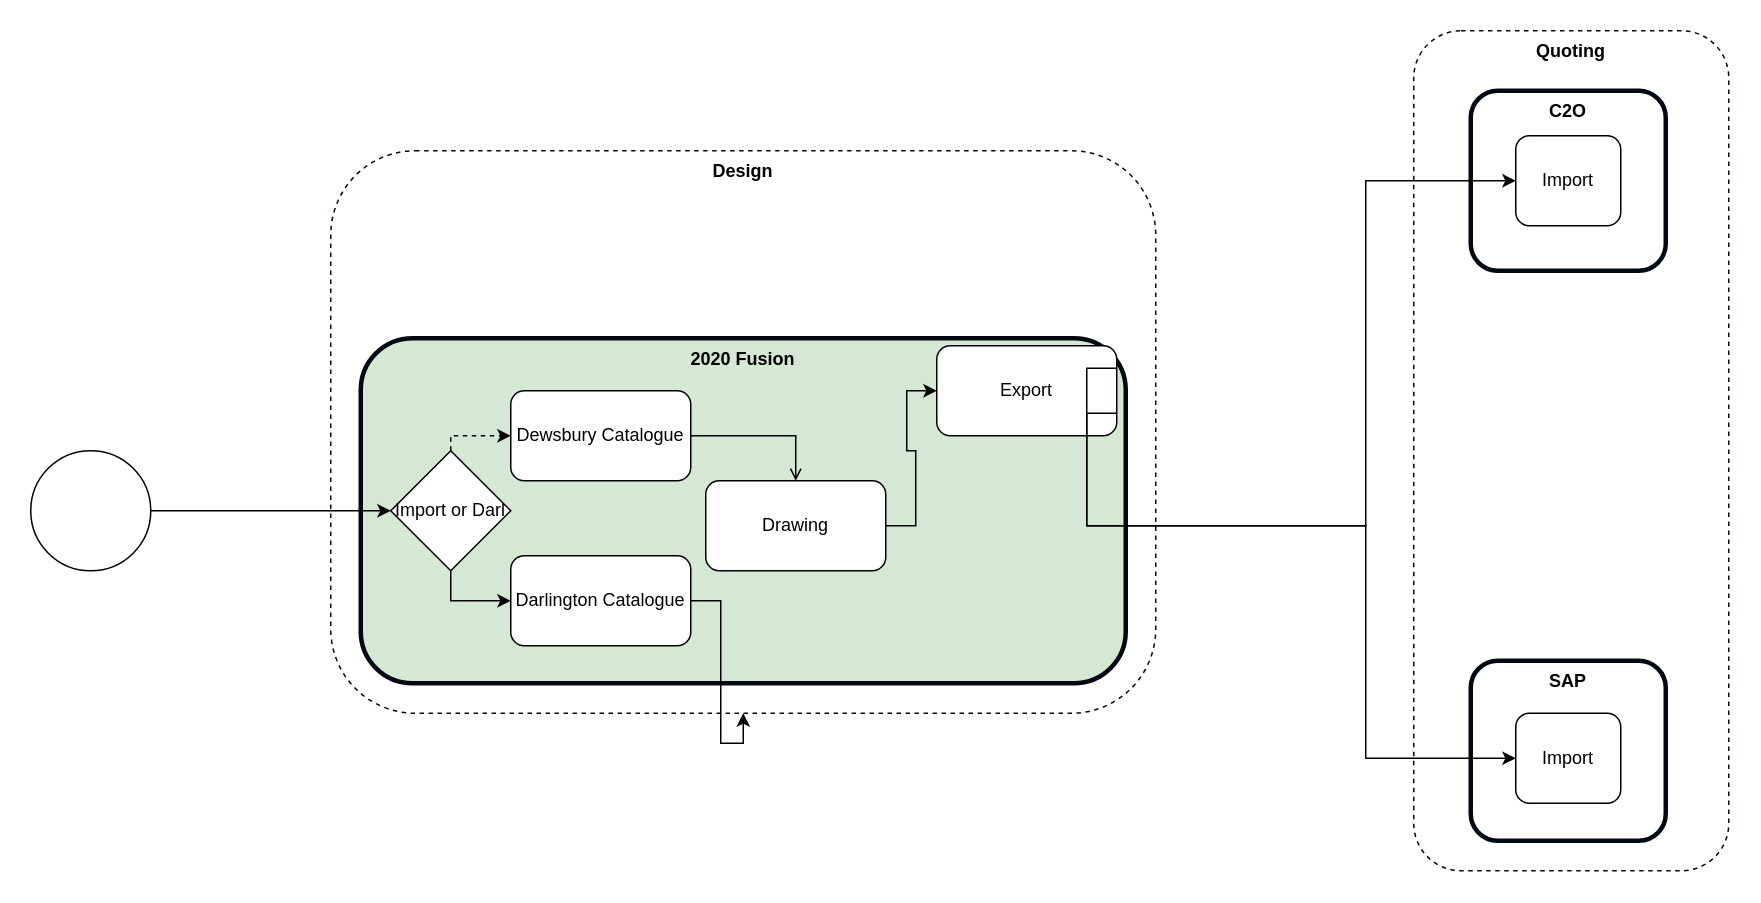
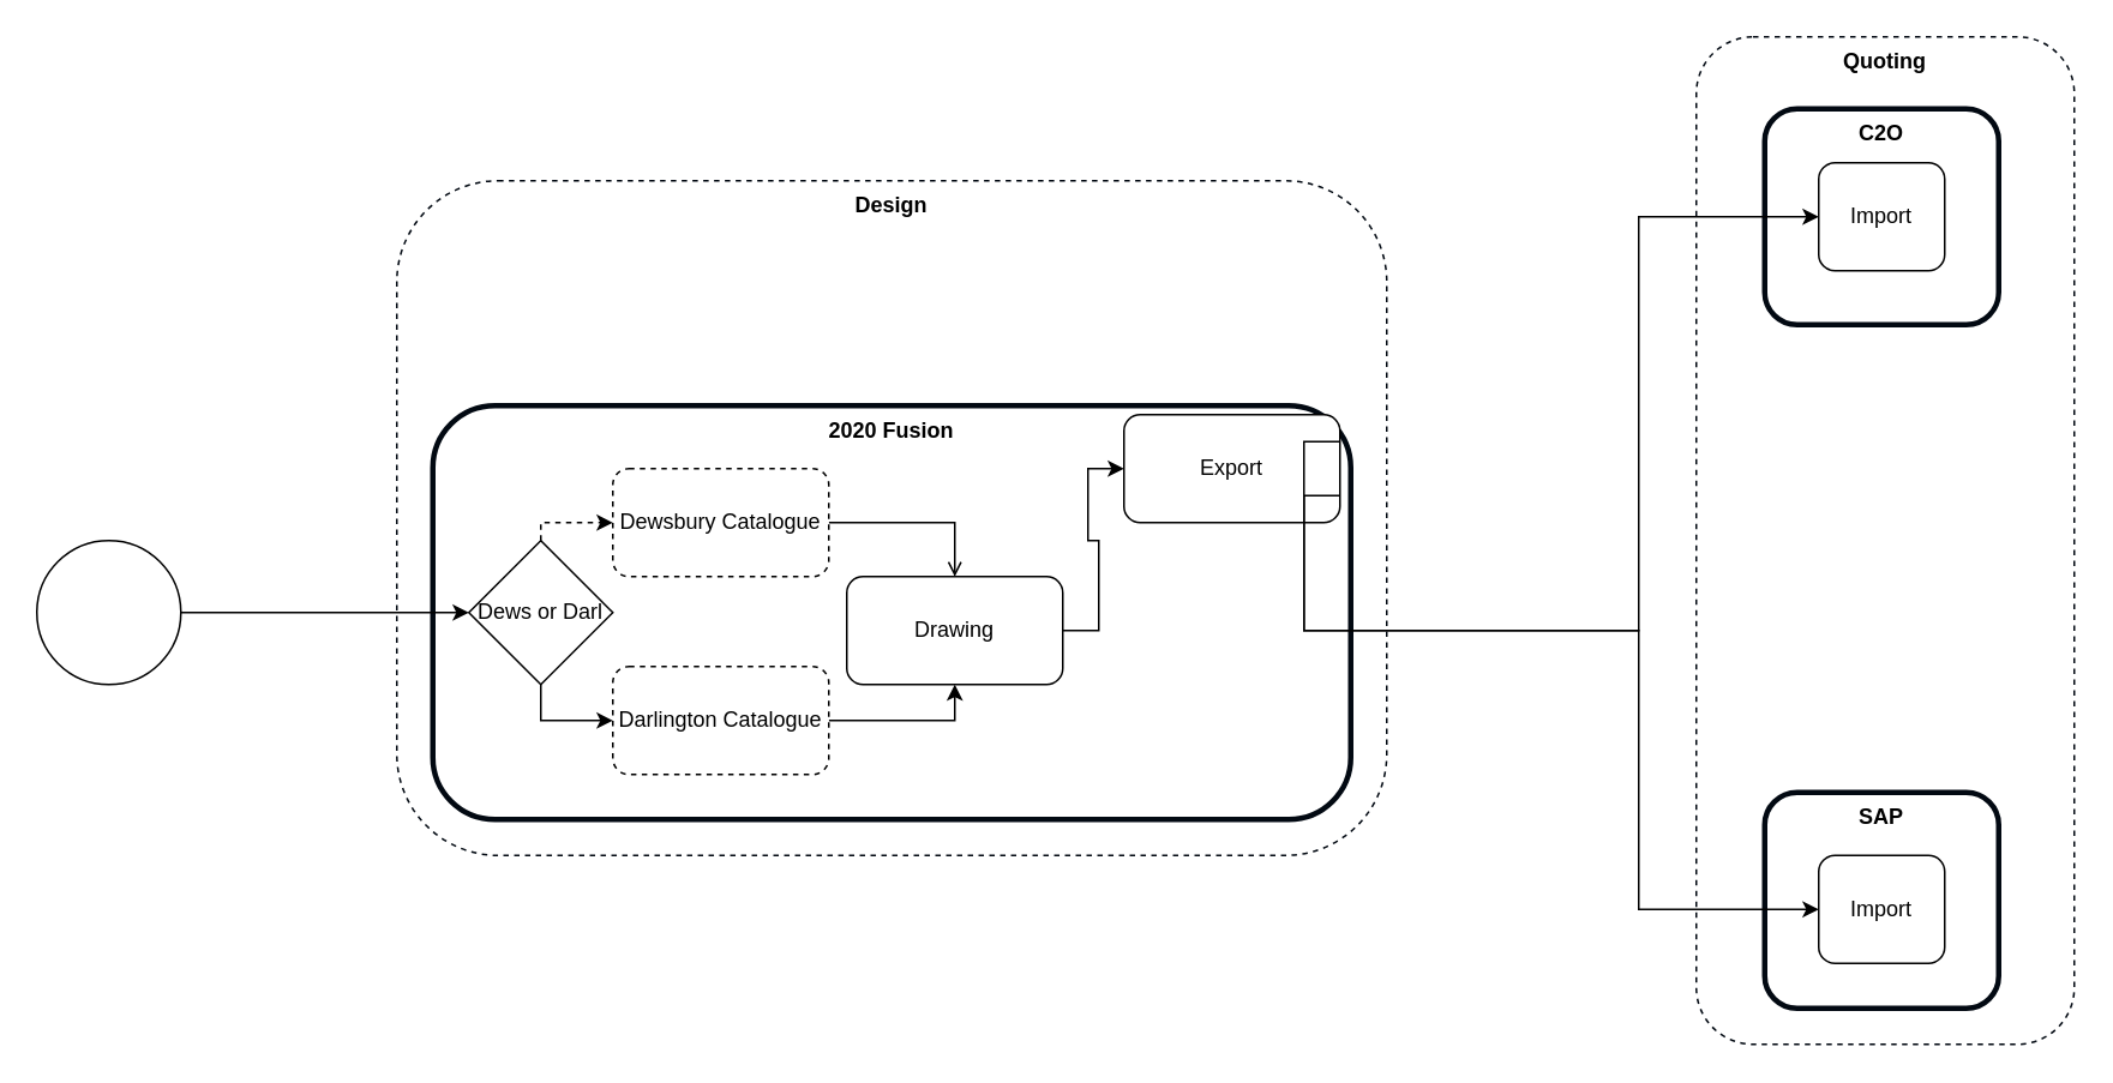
- <mxCell id="4" value="&lt;b&gt;2020 Fusion&lt;/b&gt;" style="rounded=1;whiteSpace=wrap;html=1;verticalAlign=top;strokeWidth=3;strokeColor=#020912;fillColor=#d5e8d4;" parent="1" vertex="1"><mxGeometry x="240" y="225" width="510" height="230" as="geometry" /></mxCell>
+ <mxCell id="4" value="&lt;b&gt;2020 Fusion&lt;/b&gt;" style="rounded=1;whiteSpace=wrap;html=1;verticalAlign=top;strokeWidth=3;strokeColor=#020912;" parent="1" vertex="1"><mxGeometry x="240" y="225" width="510" height="230" as="geometry" /></mxCell>
- <mxCell id="6" value="Dewsbury Catalogue" style="rounded=1;whiteSpace=wrap;html=1;" parent="1" vertex="1"><mxGeometry x="340" y="260" width="120" height="60" as="geometry" /></mxCell>
+ <mxCell id="6" value="Dewsbury Catalogue" style="rounded=1;whiteSpace=wrap;html=1;dashed=1;" parent="1" vertex="1"><mxGeometry x="340" y="260" width="120" height="60" as="geometry" /></mxCell>
- <mxCell id="18" value="Import or Darl" style="rhombus;whiteSpace=wrap;html=1;" parent="1" vertex="1"><mxGeometry x="260" y="300" width="80" height="80" as="geometry" /></mxCell>
+ <mxCell id="18" value="Dews or Darl" style="rhombus;whiteSpace=wrap;html=1;" parent="1" vertex="1"><mxGeometry x="260" y="300" width="80" height="80" as="geometry" /></mxCell>
- <mxCell id="8" value="Darlington Catalogue" style="rounded=1;whiteSpace=wrap;html=1;" parent="1" vertex="1"><mxGeometry x="340" y="370" width="120" height="60" as="geometry" /></mxCell>
+ <mxCell id="8" value="Darlington Catalogue" style="rounded=1;whiteSpace=wrap;html=1;dashed=1;" parent="1" vertex="1"><mxGeometry x="340" y="370" width="120" height="60" as="geometry" /></mxCell>
- <mxCell id="7" style="edgeStyle=orthogonalEdgeStyle;rounded=0;orthogonalLoop=1;jettySize=auto;html=1;exitX=1;exitY=0.5;exitDx=0;exitDy=0;" parent="1" source="8" target="3" edge="1"><mxGeometry relative="1" as="geometry" /></mxCell>
+ <mxCell id="7" style="edgeStyle=orthogonalEdgeStyle;rounded=0;orthogonalLoop=1;jettySize=auto;html=1;exitX=1;exitY=0.5;exitDx=0;exitDy=0;entryX=0.5;entryY=1;entryDx=0;entryDy=0;" parent="1" source="8" target="10" edge="1"><mxGeometry relative="1" as="geometry" /></mxCell>
